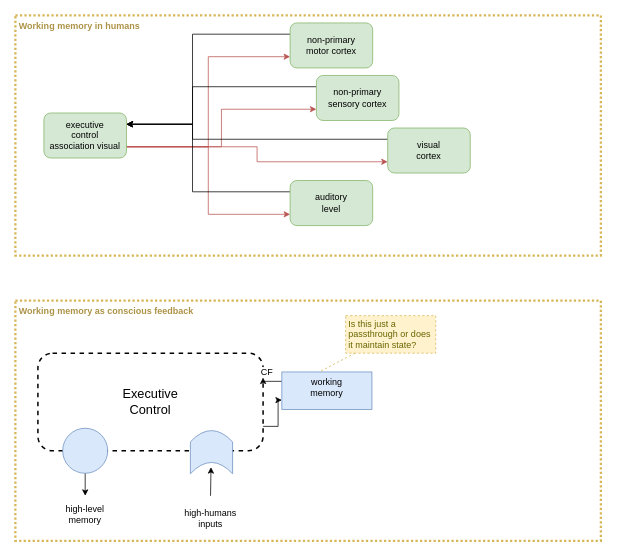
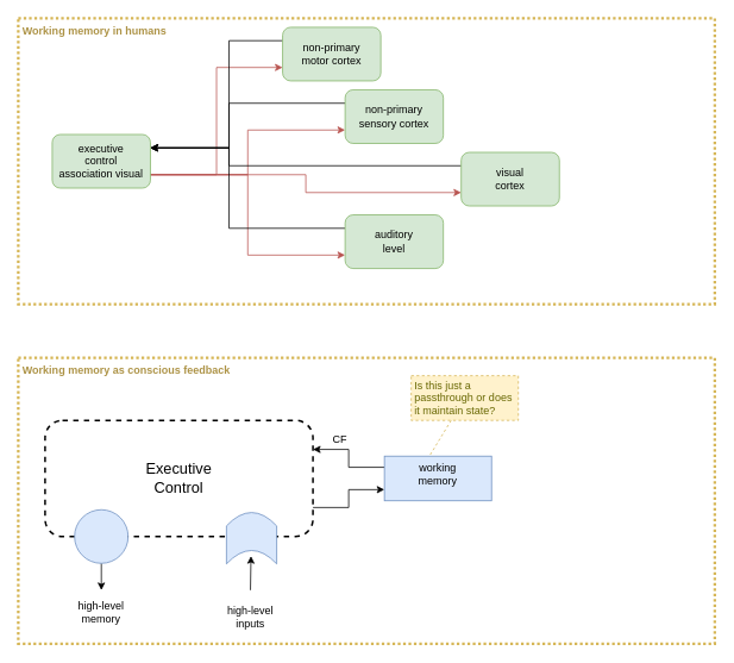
- <mxCell id="25" value="non-primary&lt;br&gt;motor cortex" style="rounded=1;whiteSpace=wrap;html=1;fillColor=#d5e8d4;strokeColor=#82b366;verticalAlign=middle;" parent="1" vertex="1"><mxGeometry x="386" y="30" width="110" height="60" as="geometry" /></mxCell>
+ <mxCell id="25" value="non-primary&lt;br&gt;motor cortex" style="rounded=1;whiteSpace=wrap;html=1;fillColor=#d5e8d4;strokeColor=#82b366;verticalAlign=middle;" parent="1" vertex="1"><mxGeometry x="316" y="30" width="110" height="60" as="geometry" /></mxCell>
- <mxCell id="29" value="non-primary sensory&amp;nbsp;cortex" style="rounded=1;whiteSpace=wrap;html=1;fillColor=#d5e8d4;strokeColor=#82b366;verticalAlign=middle;" parent="1" vertex="1"><mxGeometry x="421" y="100" width="110" height="60" as="geometry" /></mxCell>
+ <mxCell id="29" value="non-primary sensory&amp;nbsp;cortex" style="rounded=1;whiteSpace=wrap;html=1;fillColor=#d5e8d4;strokeColor=#82b366;verticalAlign=middle;" parent="1" vertex="1"><mxGeometry x="386" y="100" width="110" height="60" as="geometry" /></mxCell>
- <mxCell id="14" value="working&lt;br style=&quot;font-size: 12px;&quot;&gt;memory" style="rounded=0;whiteSpace=wrap;html=1;fillColor=#dae8fc;strokeColor=#6c8ebf;fontSize=12;verticalAlign=top;" parent="1" vertex="1"><mxGeometry x="375" y="495" width="120" height="50" as="geometry" /></mxCell>
+ <mxCell id="14" value="working&lt;br style=&quot;font-size: 12px;&quot;&gt;memory" style="rounded=0;whiteSpace=wrap;html=1;fillColor=#dae8fc;strokeColor=#6c8ebf;fontSize=12;verticalAlign=top;" parent="1" vertex="1"><mxGeometry x="430" y="510" width="120" height="50" as="geometry" /></mxCell>
- <mxCell id="10" value="high-humans&lt;br&gt;inputs" style="text;html=1;strokeColor=none;fillColor=none;align=center;verticalAlign=middle;whiteSpace=wrap;rounded=0;dashed=1;dashPattern=1 1;fontStyle=0" parent="1" vertex="1"><mxGeometry x="240" y="670" width="80" height="40" as="geometry" /></mxCell>
+ <mxCell id="10" value="high-level&lt;br&gt;inputs" style="text;html=1;strokeColor=none;fillColor=none;align=center;verticalAlign=middle;whiteSpace=wrap;rounded=0;dashed=1;dashPattern=1 1;fontStyle=0" parent="1" vertex="1"><mxGeometry x="240" y="670" width="80" height="40" as="geometry" /></mxCell>
